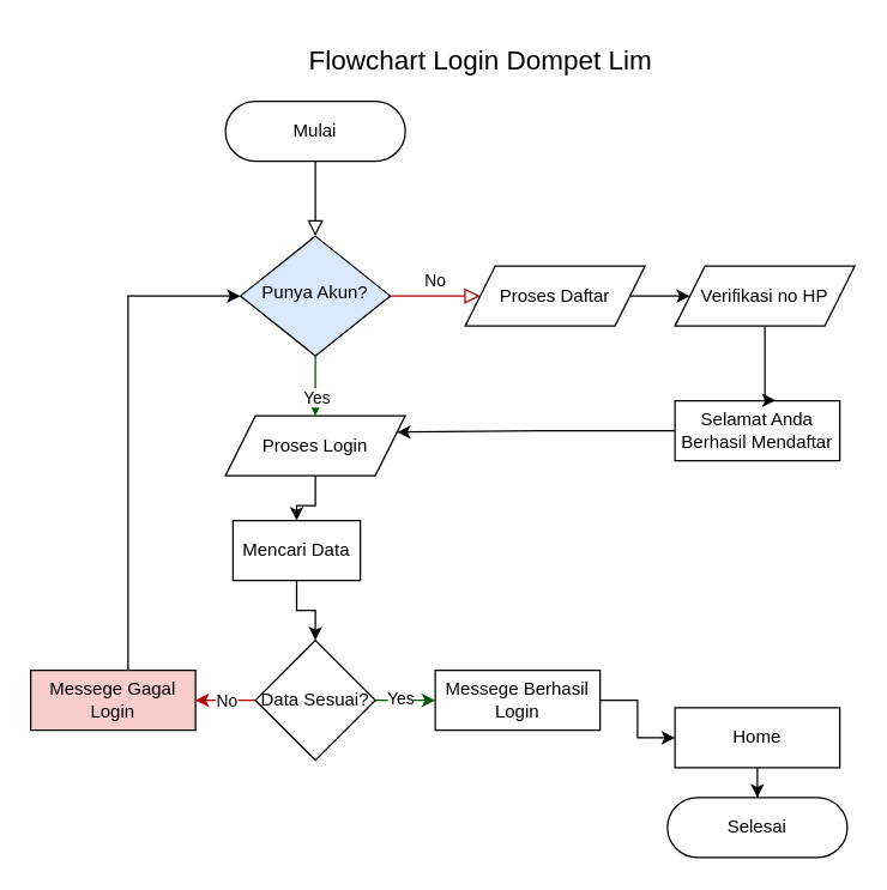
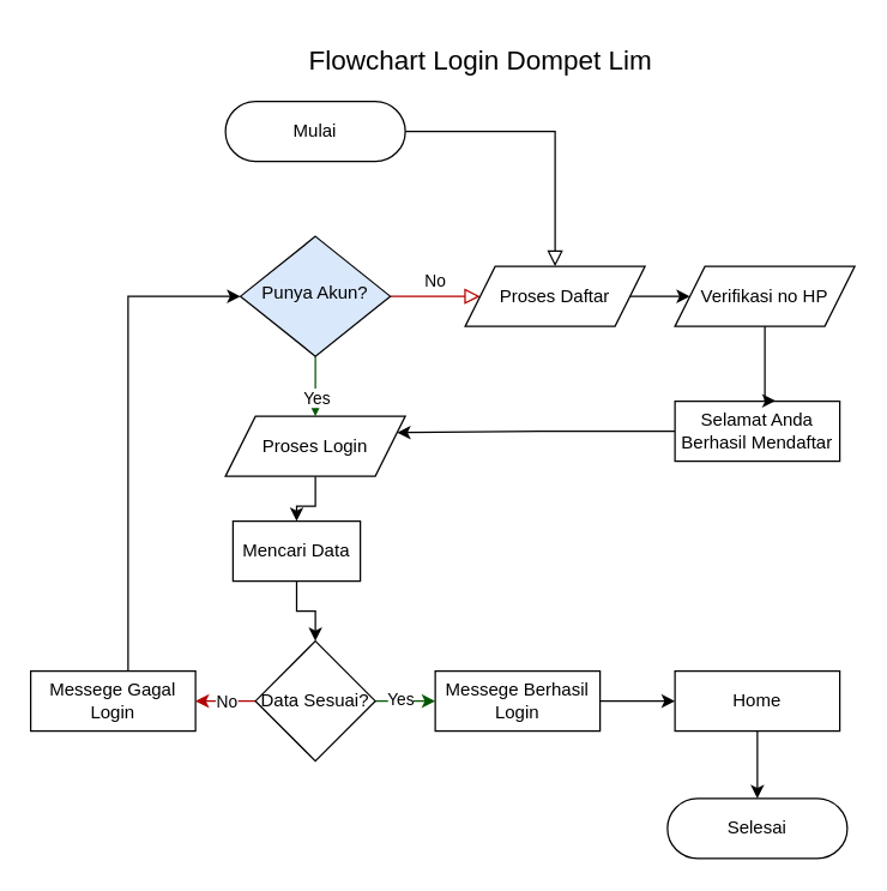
- <mxCell id="2" value="" style="rounded=0;html=1;jettySize=auto;orthogonalLoop=1;fontSize=11;endArrow=block;endFill=0;endSize=8;strokeWidth=1;shadow=0;labelBackgroundColor=none;edgeStyle=orthogonalEdgeStyle;" parent="1" source="3" target="7" edge="1"><mxGeometry relative="1" as="geometry" /></mxCell>
+ <mxCell id="2" value="" style="rounded=0;html=1;jettySize=auto;orthogonalLoop=1;fontSize=11;endArrow=block;endFill=0;endSize=8;strokeWidth=1;shadow=0;labelBackgroundColor=none;edgeStyle=orthogonalEdgeStyle;" parent="1" source="3" target="9" edge="1"><mxGeometry relative="1" as="geometry" /></mxCell>
- <mxCell id="24" value="Messege Gagal Login" style="rounded=0;whiteSpace=wrap;html=1;fillColor=#f8cecc;" vertex="1" parent="1"><mxGeometry x="20" y="447" width="110" height="40" as="geometry" /></mxCell>
+ <mxCell id="24" value="Messege Gagal Login" style="rounded=0;whiteSpace=wrap;html=1;" vertex="1" parent="1"><mxGeometry x="20" y="447" width="110" height="40" as="geometry" /></mxCell>
- <mxCell id="28" value="Home" style="rounded=0;whiteSpace=wrap;html=1;" vertex="1" parent="1"><mxGeometry x="450" y="472" width="110" height="40" as="geometry" /></mxCell>
+ <mxCell id="28" value="Home" style="rounded=0;whiteSpace=wrap;html=1;" vertex="1" parent="1"><mxGeometry x="450" y="447" width="110" height="40" as="geometry" /></mxCell>
